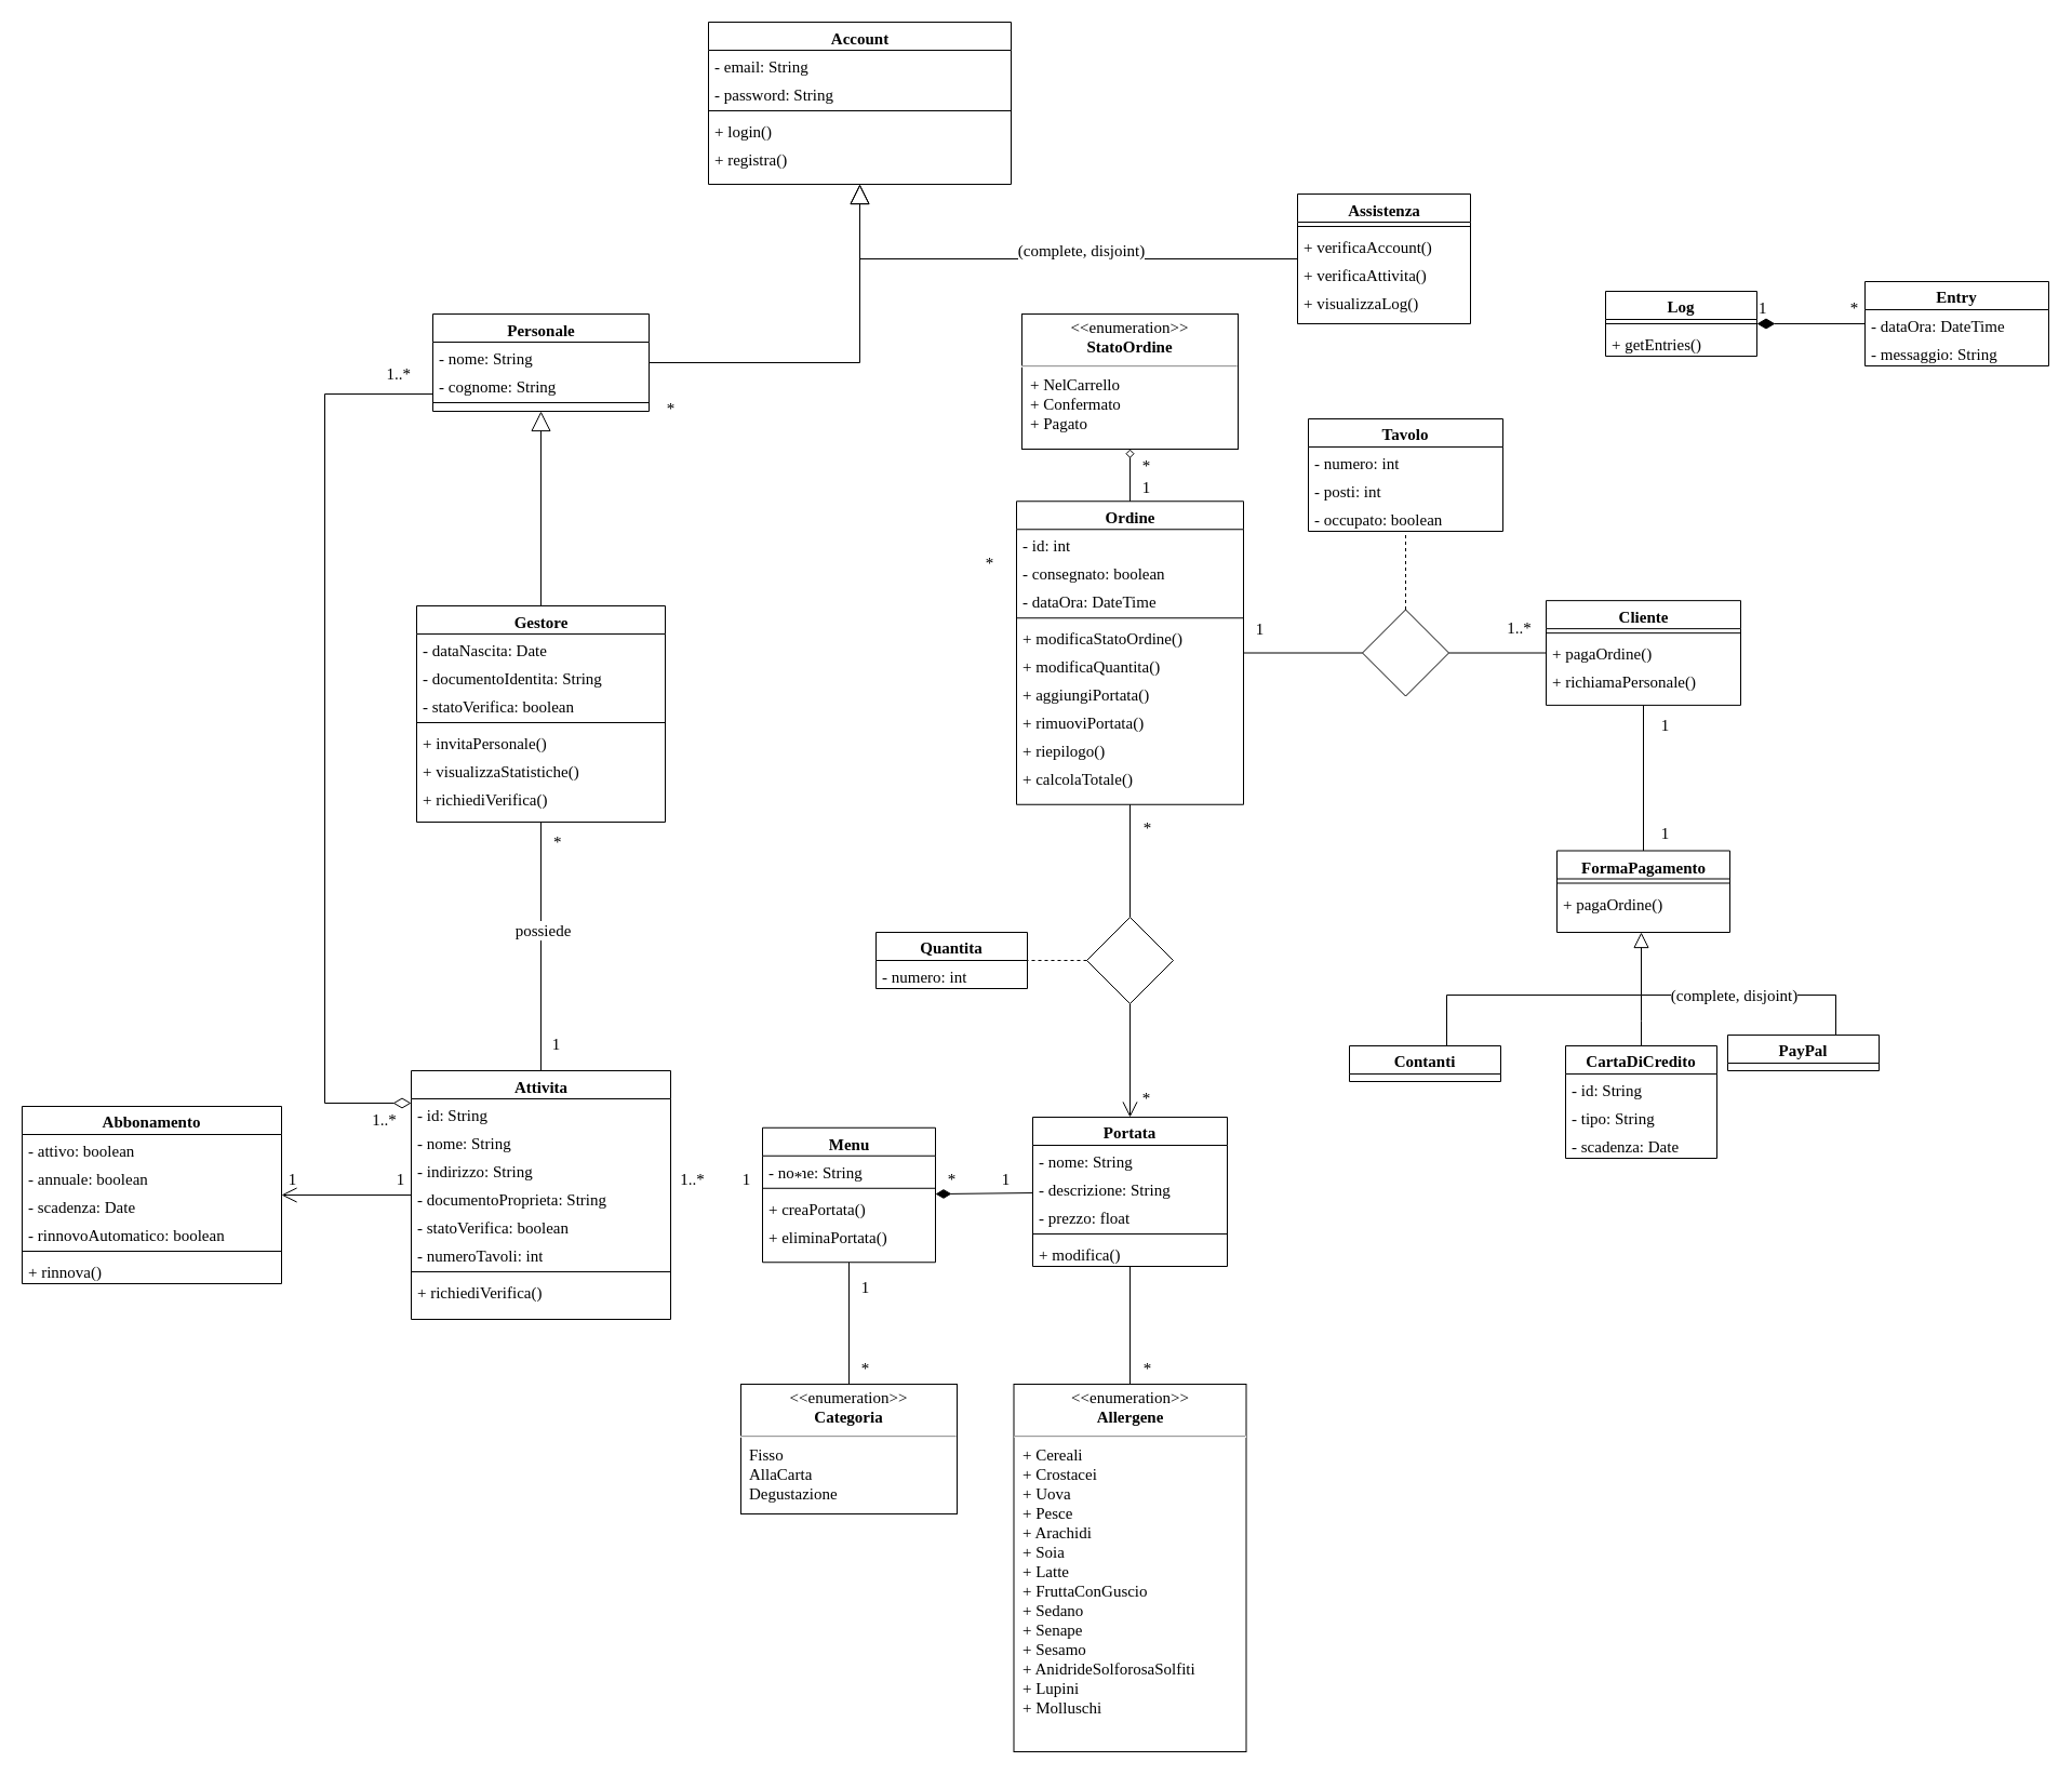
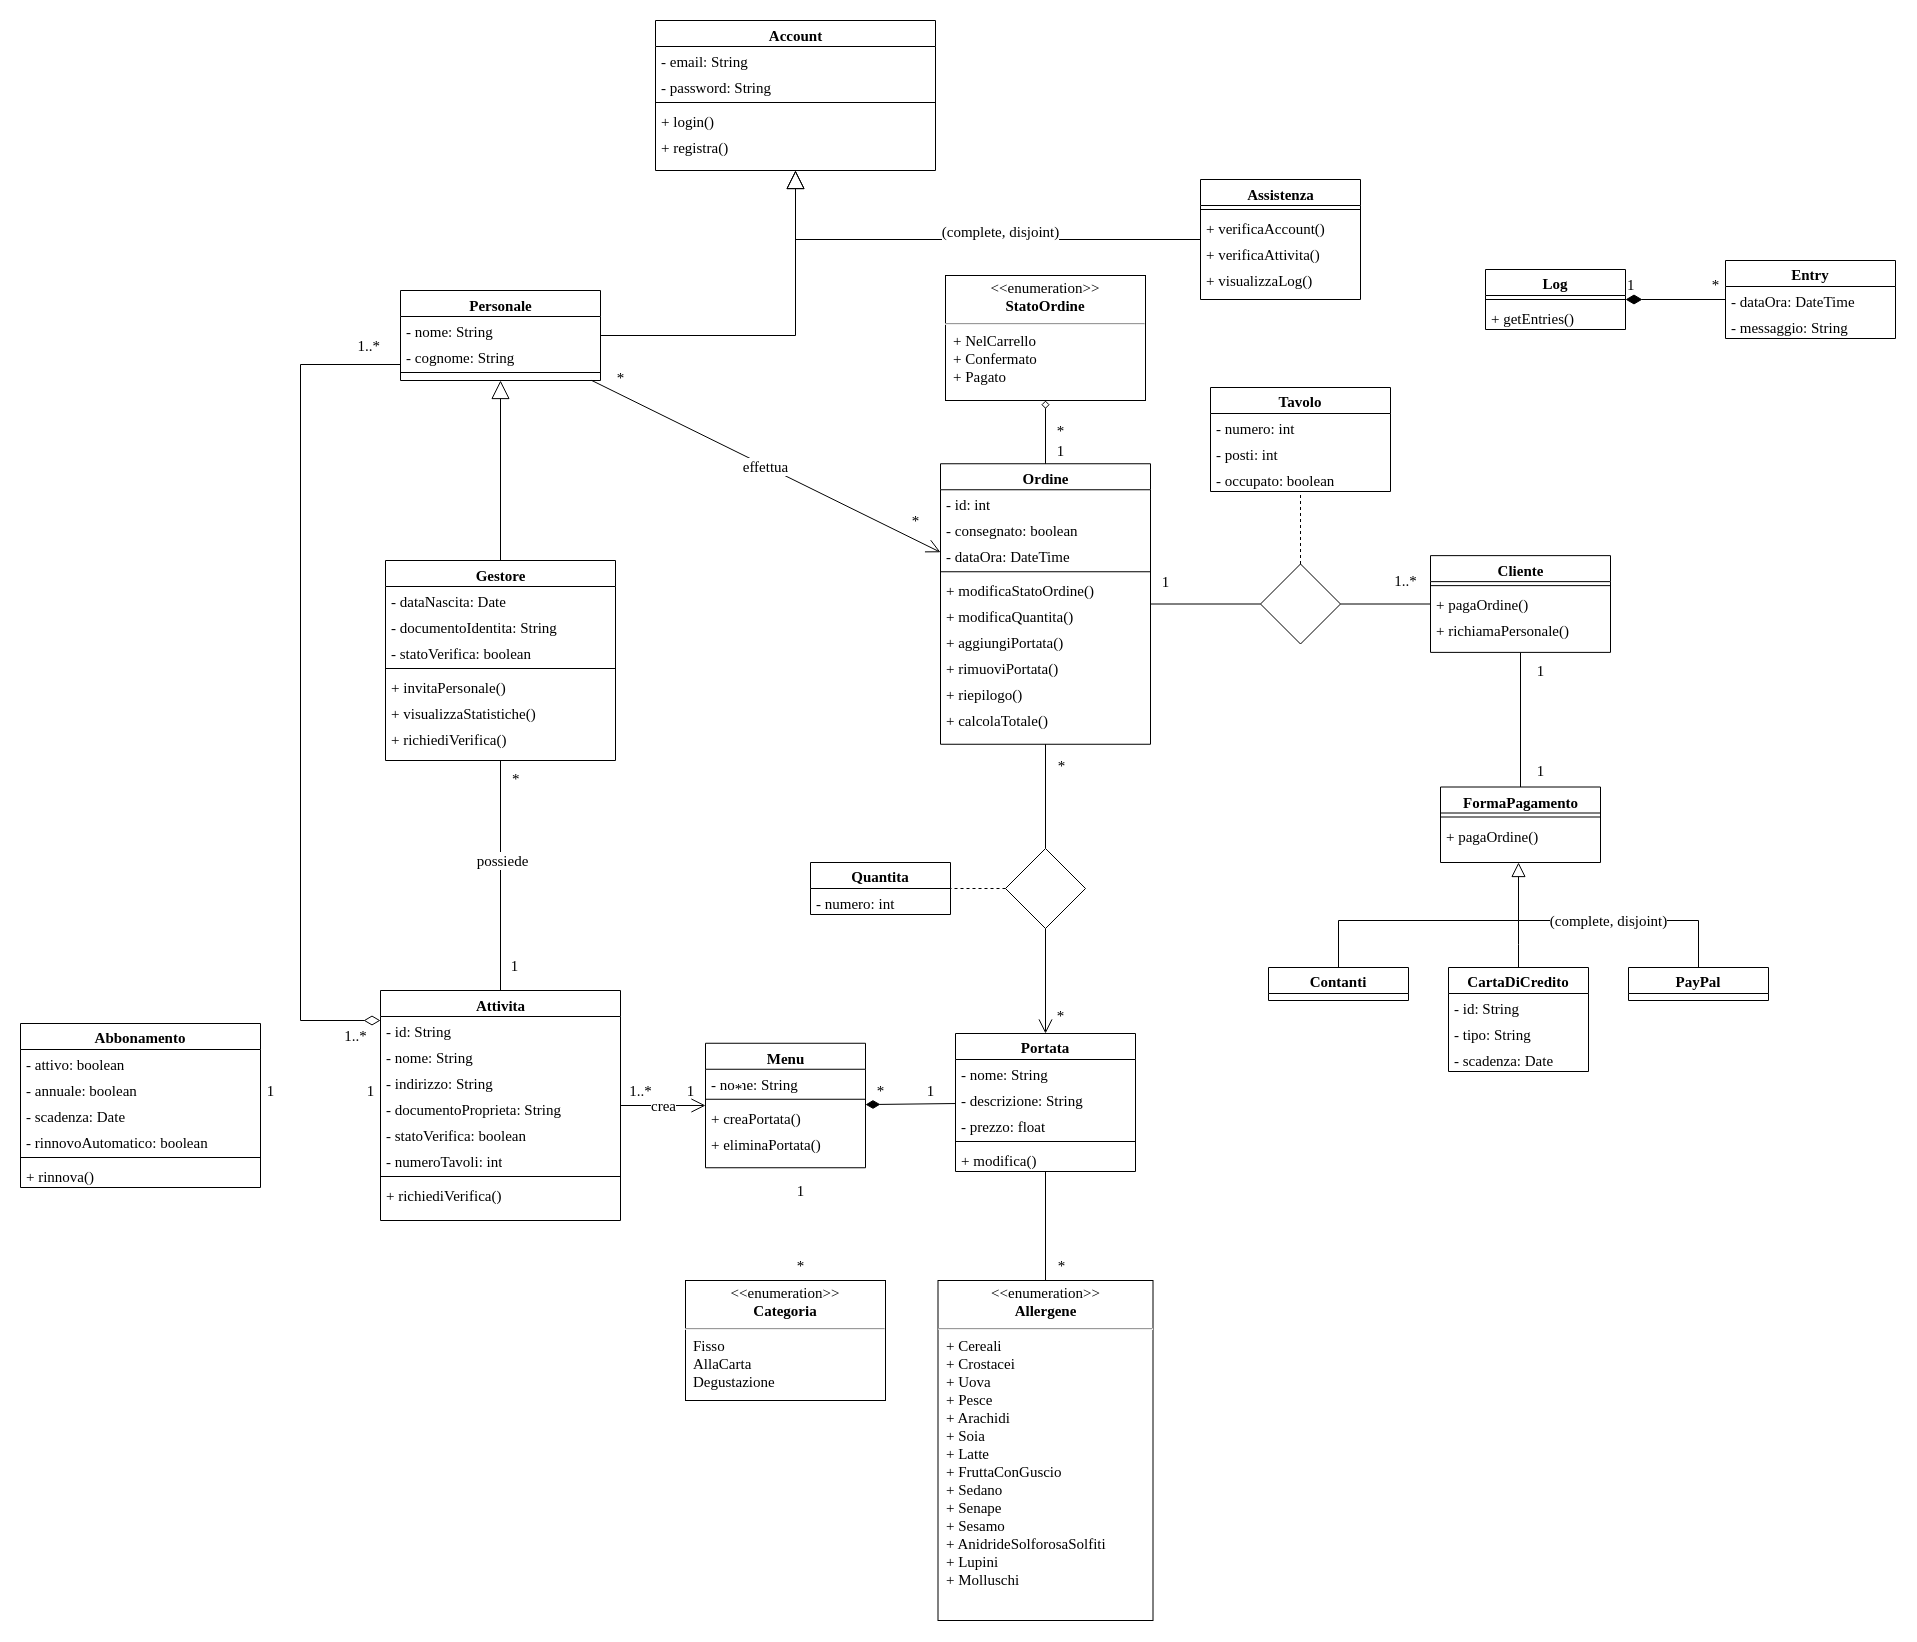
- <mxCell id="102" value="&lt;p style=&quot;margin:0px;margin-top:4px;text-align:center;&quot;&gt;&amp;lt;&amp;lt;enumeration&amp;gt;&amp;gt;&lt;br&gt;&lt;b&gt;StatoOrdine&lt;/b&gt;&lt;/p&gt;&lt;hr&gt;&lt;p style=&quot;margin:0px;margin-left:8px;text-align:left;&quot;&gt;+ NelCarrello&lt;/p&gt;&lt;p style=&quot;margin:0px;margin-left:8px;text-align:left;&quot;&gt;+ Confermato&lt;/p&gt;&lt;p style=&quot;margin:0px;margin-left:8px;text-align:left;&quot;&gt;+ Pagato&lt;/p&gt;" style="shape=rect;html=1;overflow=fill;whiteSpace=wrap;fontFamily=Verdana;fontSize=15;" parent="1" vertex="1"><mxGeometry x="945" y="290" width="200" height="125" as="geometry" /></mxCell>
+ <mxCell id="102" value="&lt;p style=&quot;margin:0px;margin-top:4px;text-align:center;&quot;&gt;&amp;lt;&amp;lt;enumeration&amp;gt;&amp;gt;&lt;br&gt;&lt;b&gt;StatoOrdine&lt;/b&gt;&lt;/p&gt;&lt;hr&gt;&lt;p style=&quot;margin:0px;margin-left:8px;text-align:left;&quot;&gt;+ NelCarrello&lt;/p&gt;&lt;p style=&quot;margin:0px;margin-left:8px;text-align:left;&quot;&gt;+ Confermato&lt;/p&gt;&lt;p style=&quot;margin:0px;margin-left:8px;text-align:left;&quot;&gt;+ Pagato&lt;/p&gt;" style="shape=rect;html=1;overflow=fill;whiteSpace=wrap;fontFamily=Verdana;fontSize=15;" parent="1" vertex="1"><mxGeometry x="945" y="275" width="200" height="125" as="geometry" /></mxCell>
+ <mxCell id="72" value="effettua" style="endArrow=open;endSize=12;html=1;rounded=0;fontFamily=Verdana;fontSize=15;" parent="1" source="2" target="48" edge="1"><mxGeometry width="160" relative="1" as="geometry"><mxPoint x="1160" y="844" as="sourcePoint" /><mxPoint x="1060" y="844" as="targetPoint" /></mxGeometry></mxCell>
- <mxCell id="123" value="PayPal" style="swimlane;fontStyle=1;childLayout=stackLayout;horizontal=1;startSize=26;fillColor=none;horizontalStack=0;resizeParent=1;resizeParentMax=0;resizeLast=0;collapsible=1;marginBottom=0;fontFamily=Verdana;fontSize=15;" parent="1" vertex="1"><mxGeometry x="1598" y="957" width="140" height="33" as="geometry" /></mxCell>
+ <mxCell id="123" value="PayPal" style="swimlane;fontStyle=1;childLayout=stackLayout;horizontal=1;startSize=26;fillColor=none;horizontalStack=0;resizeParent=1;resizeParentMax=0;resizeLast=0;collapsible=1;marginBottom=0;fontFamily=Verdana;fontSize=15;" parent="1" vertex="1"><mxGeometry x="1628" y="967" width="140" height="33" as="geometry" /></mxCell>
- <mxCell id="116" value="Contanti" style="swimlane;fontStyle=1;childLayout=stackLayout;horizontal=1;startSize=26;fillColor=none;horizontalStack=0;resizeParent=1;resizeParentMax=0;resizeLast=0;collapsible=1;marginBottom=0;fontFamily=Verdana;fontSize=15;" parent="1" vertex="1"><mxGeometry x="1248" y="967" width="140" height="33" as="geometry" /></mxCell>
+ <mxCell id="116" value="Contanti" style="swimlane;fontStyle=1;childLayout=stackLayout;horizontal=1;startSize=26;fillColor=none;horizontalStack=0;resizeParent=1;resizeParentMax=0;resizeLast=0;collapsible=1;marginBottom=0;fontFamily=Verdana;fontSize=15;" parent="1" vertex="1"><mxGeometry x="1268" y="967" width="140" height="33" as="geometry" /></mxCell>
- <mxCell id="82" value="" style="endArrow=open;endSize=12;html=1;rounded=0;fontFamily=Verdana;fontSize=15;endFill=0;" parent="1" source="25" target="83" edge="1"><mxGeometry width="160" relative="1" as="geometry"><mxPoint x="220" y="1090" as="sourcePoint" /><mxPoint x="310" y="1090" as="targetPoint" /></mxGeometry></mxCell>
+ <mxCell id="70" value="crea" style="endArrow=open;endSize=12;html=1;rounded=0;fontFamily=Verdana;fontSize=15;" parent="1" source="25" target="35" edge="1"><mxGeometry width="160" relative="1" as="geometry"><mxPoint x="850" y="910" as="sourcePoint" /><mxPoint x="1010" y="910" as="targetPoint" /></mxGeometry></mxCell>
- <mxCell id="34" style="rounded=0;orthogonalLoop=1;jettySize=auto;html=1;strokeWidth=1;fontFamily=Verdana;fontSize=15;startArrow=none;startFill=0;endArrow=none;endFill=0;startSize=14;endSize=12;" parent="1" source="35" target="130" edge="1"><mxGeometry relative="1" as="geometry" /></mxCell>
